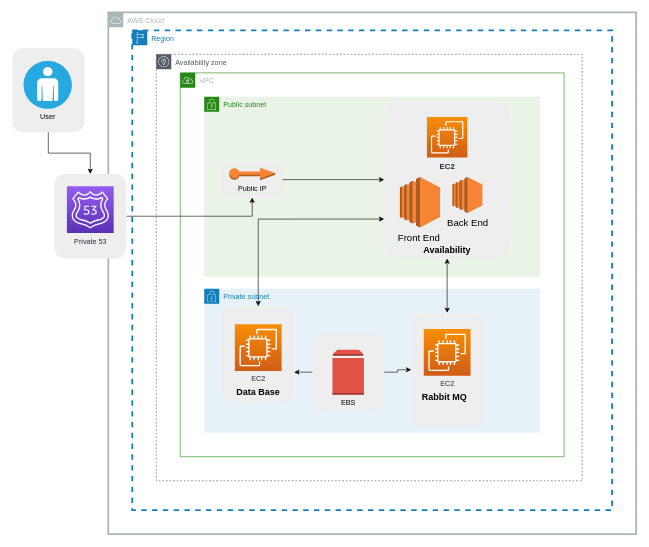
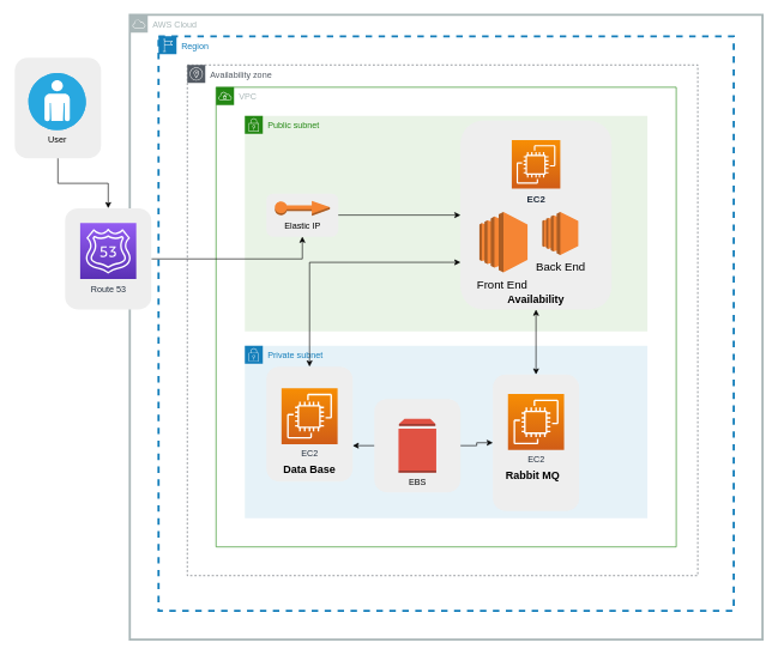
- <mxCell id="13" value="Public IP" style="outlineConnect=0;dashed=0;verticalLabelPosition=bottom;verticalAlign=top;align=center;html=1;shape=mxgraph.aws3.elastic_ip;fillColor=#F58534;gradientColor=none;" parent="11" vertex="1"><mxGeometry x="11.75" y="10" width="76.5" height="21" as="geometry" /></mxCell>
+ <mxCell id="13" value="Elastic IP" style="outlineConnect=0;dashed=0;verticalLabelPosition=bottom;verticalAlign=top;align=center;html=1;shape=mxgraph.aws3.elastic_ip;fillColor=#F58534;gradientColor=none;" parent="11" vertex="1"><mxGeometry x="11.75" y="10" width="76.5" height="21" as="geometry" /></mxCell>
- <mxCell id="35" value="Private 53" style="sketch=0;points=[[0,0,0],[0.25,0,0],[0.5,0,0],[0.75,0,0],[1,0,0],[0,1,0],[0.25,1,0],[0.5,1,0],[0.75,1,0],[1,1,0],[0,0.25,0],[0,0.5,0],[0,0.75,0],[1,0.25,0],[1,0.5,0],[1,0.75,0]];outlineConnect=0;fontColor=#232F3E;gradientColor=#945DF2;gradientDirection=north;fillColor=#5A30B5;strokeColor=#ffffff;dashed=0;verticalLabelPosition=bottom;verticalAlign=top;align=center;html=1;fontSize=12;fontStyle=0;aspect=fixed;shape=mxgraph.aws4.resourceIcon;resIcon=mxgraph.aws4.route_53;" parent="1" vertex="1"><mxGeometry x="111" y="310.143" width="78" height="78" as="geometry" /></mxCell>
+ <mxCell id="35" value="Route 53" style="sketch=0;points=[[0,0,0],[0.25,0,0],[0.5,0,0],[0.75,0,0],[1,0,0],[0,1,0],[0.25,1,0],[0.5,1,0],[0.75,1,0],[1,1,0],[0,0.25,0],[0,0.5,0],[0,0.75,0],[1,0.25,0],[1,0.5,0],[1,0.75,0]];outlineConnect=0;fontColor=#232F3E;gradientColor=#945DF2;gradientDirection=north;fillColor=#5A30B5;strokeColor=#ffffff;dashed=0;verticalLabelPosition=bottom;verticalAlign=top;align=center;html=1;fontSize=12;fontStyle=0;aspect=fixed;shape=mxgraph.aws4.resourceIcon;resIcon=mxgraph.aws4.route_53;" parent="1" vertex="1"><mxGeometry x="111" y="310.143" width="78" height="78" as="geometry" /></mxCell>
